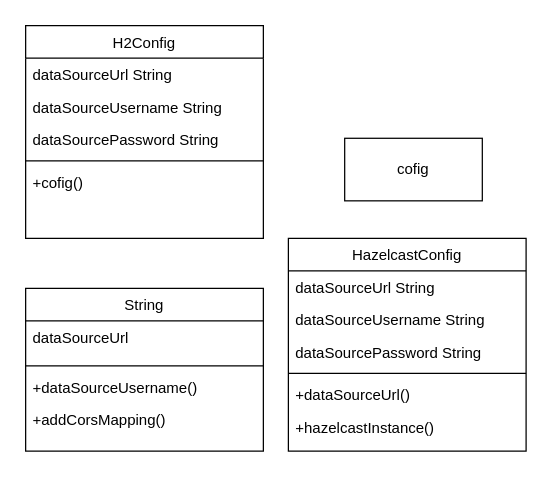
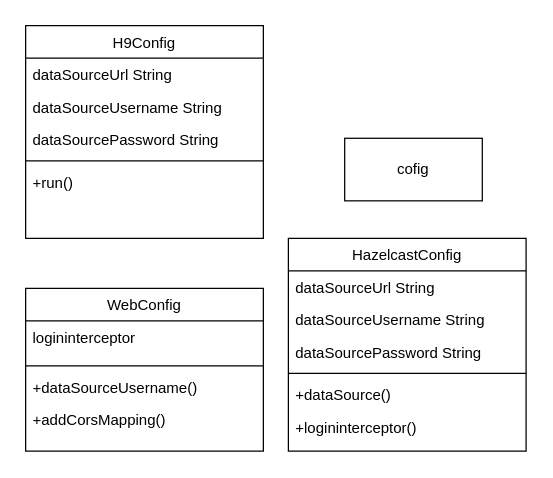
- <mxCell id="2" value="H2Config" style="swimlane;fontStyle=0;align=center;verticalAlign=top;childLayout=stackLayout;horizontal=1;startSize=26;horizontalStack=0;resizeParent=1;resizeLast=0;collapsible=1;marginBottom=0;rounded=0;shadow=0;strokeWidth=1;" vertex="1" parent="1"><mxGeometry x="20" y="20" width="190" height="170" as="geometry"><mxRectangle x="550" y="140" width="160" height="26" as="alternateBounds" /></mxGeometry></mxCell>
+ <mxCell id="2" value="H9Config" style="swimlane;fontStyle=0;align=center;verticalAlign=top;childLayout=stackLayout;horizontal=1;startSize=26;horizontalStack=0;resizeParent=1;resizeLast=0;collapsible=1;marginBottom=0;rounded=0;shadow=0;strokeWidth=1;" vertex="1" parent="1"><mxGeometry x="20" y="20" width="190" height="170" as="geometry"><mxRectangle x="550" y="140" width="160" height="26" as="alternateBounds" /></mxGeometry></mxCell>
- <mxCell id="7" value="+cofig()" style="text;align=left;verticalAlign=top;spacingLeft=4;spacingRight=4;overflow=hidden;rotatable=0;points=[[0,0.5],[1,0.5]];portConstraint=eastwest;" vertex="1" parent="2"><mxGeometry y="112" width="190" height="26" as="geometry" /></mxCell>
+ <mxCell id="7" value="+run()" style="text;align=left;verticalAlign=top;spacingLeft=4;spacingRight=4;overflow=hidden;rotatable=0;points=[[0,0.5],[1,0.5]];portConstraint=eastwest;" vertex="1" parent="2"><mxGeometry y="112" width="190" height="26" as="geometry" /></mxCell>
- <mxCell id="15" value="String" style="swimlane;fontStyle=0;align=center;verticalAlign=top;childLayout=stackLayout;horizontal=1;startSize=26;horizontalStack=0;resizeParent=1;resizeLast=0;collapsible=1;marginBottom=0;rounded=0;shadow=0;strokeWidth=1;" vertex="1" parent="1"><mxGeometry x="20" y="230" width="190" height="130" as="geometry"><mxRectangle x="550" y="140" width="160" height="26" as="alternateBounds" /></mxGeometry></mxCell>
+ <mxCell id="15" value="WebConfig" style="swimlane;fontStyle=0;align=center;verticalAlign=top;childLayout=stackLayout;horizontal=1;startSize=26;horizontalStack=0;resizeParent=1;resizeLast=0;collapsible=1;marginBottom=0;rounded=0;shadow=0;strokeWidth=1;" vertex="1" parent="1"><mxGeometry x="20" y="230" width="190" height="130" as="geometry"><mxRectangle x="550" y="140" width="160" height="26" as="alternateBounds" /></mxGeometry></mxCell>
- <mxCell id="16" value="dataSourceUrl" style="text;align=left;verticalAlign=top;spacingLeft=4;spacingRight=4;overflow=hidden;rotatable=0;points=[[0,0.5],[1,0.5]];portConstraint=eastwest;" vertex="1" parent="15"><mxGeometry y="26" width="190" height="32" as="geometry" /></mxCell>
+ <mxCell id="16" value="logininterceptor" style="text;align=left;verticalAlign=top;spacingLeft=4;spacingRight=4;overflow=hidden;rotatable=0;points=[[0,0.5],[1,0.5]];portConstraint=eastwest;" vertex="1" parent="15"><mxGeometry y="26" width="190" height="32" as="geometry" /></mxCell>
- <mxCell id="13" value="+dataSourceUrl()" style="text;align=left;verticalAlign=top;spacingLeft=4;spacingRight=4;overflow=hidden;rotatable=0;points=[[0,0.5],[1,0.5]];portConstraint=eastwest;" vertex="1" parent="8"><mxGeometry y="112" width="190" height="26" as="geometry" /></mxCell>
+ <mxCell id="13" value="+dataSource()" style="text;align=left;verticalAlign=top;spacingLeft=4;spacingRight=4;overflow=hidden;rotatable=0;points=[[0,0.5],[1,0.5]];portConstraint=eastwest;" vertex="1" parent="8"><mxGeometry y="112" width="190" height="26" as="geometry" /></mxCell>
- <mxCell id="14" value="+hazelcastInstance()" style="text;align=left;verticalAlign=top;spacingLeft=4;spacingRight=4;overflow=hidden;rotatable=0;points=[[0,0.5],[1,0.5]];portConstraint=eastwest;" vertex="1" parent="8"><mxGeometry y="138" width="190" height="26" as="geometry" /></mxCell>
+ <mxCell id="14" value="+logininterceptor()" style="text;align=left;verticalAlign=top;spacingLeft=4;spacingRight=4;overflow=hidden;rotatable=0;points=[[0,0.5],[1,0.5]];portConstraint=eastwest;" vertex="1" parent="8"><mxGeometry y="138" width="190" height="26" as="geometry" /></mxCell>
